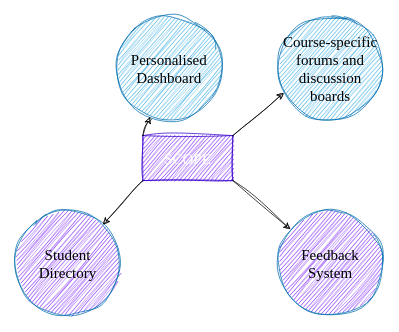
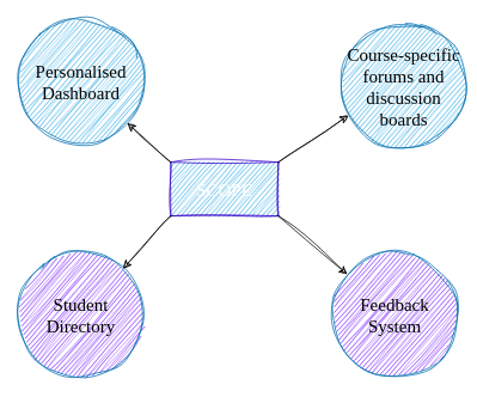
- <mxCell id="3" value="&lt;font color=&quot;#000000&quot;&gt;Personalised Dashboard&lt;/font&gt;" style="ellipse;whiteSpace=wrap;html=1;aspect=fixed;hachureGap=4;fontFamily=Architects Daughter;fontSource=https%3A%2F%2Ffonts.googleapis.com%2Fcss%3Ffamily%3DArchitects%2BDaughter;fontSize=20;sketch=1;curveFitting=1;jiggle=2;fillColor=#1ba1e2;fontColor=#ffffff;strokeColor=#006EAF;" vertex="1" parent="1"><mxGeometry x="155" y="20" width="140" height="140" as="geometry" /></mxCell>
+ <mxCell id="3" value="&lt;font color=&quot;#000000&quot;&gt;Personalised Dashboard&lt;/font&gt;" style="ellipse;whiteSpace=wrap;html=1;aspect=fixed;hachureGap=4;fontFamily=Architects Daughter;fontSource=https%3A%2F%2Ffonts.googleapis.com%2Fcss%3Ffamily%3DArchitects%2BDaughter;fontSize=20;sketch=1;curveFitting=1;jiggle=2;fillColor=#1ba1e2;fontColor=#ffffff;strokeColor=#006EAF;" vertex="1" parent="1"><mxGeometry x="20" y="20" width="140" height="140" as="geometry" /></mxCell>
- <mxCell id="4" value="&lt;font color=&quot;#000000&quot;&gt;Course-specific forums and discussion boards&lt;/font&gt;" style="ellipse;whiteSpace=wrap;html=1;aspect=fixed;hachureGap=4;fontFamily=Architects Daughter;fontSource=https%3A%2F%2Ffonts.googleapis.com%2Fcss%3Ffamily%3DArchitects%2BDaughter;fontSize=20;sketch=1;curveFitting=1;jiggle=2;fillColor=#1ba1e2;fontColor=#ffffff;strokeColor=#006EAF;" vertex="1" parent="1"><mxGeometry x="370" y="20" width="140" height="140" as="geometry" /></mxCell>
+ <mxCell id="4" value="&lt;font color=&quot;#000000&quot;&gt;Course-specific forums and discussion boards&lt;/font&gt;" style="ellipse;whiteSpace=wrap;html=1;aspect=fixed;hachureGap=4;fontFamily=Architects Daughter;fontSource=https%3A%2F%2Ffonts.googleapis.com%2Fcss%3Ffamily%3DArchitects%2BDaughter;fontSize=20;sketch=1;curveFitting=1;jiggle=2;fillColor=#1ba1e2;fontColor=#ffffff;strokeColor=#006EAF;" vertex="1" parent="1"><mxGeometry x="380" y="25" width="140" height="140" as="geometry" /></mxCell>
- <mxCell id="2" value="SCOPE" style="rounded=0;whiteSpace=wrap;html=1;hachureGap=4;fontFamily=Architects Daughter;fontSource=https%3A%2F%2Ffonts.googleapis.com%2Fcss%3Ffamily%3DArchitects%2BDaughter;fontSize=20;sketch=1;curveFitting=1;jiggle=2;fillColor=#6a00ff;strokeColor=#3700CC;fontColor=#ffffff;" vertex="1" parent="1"><mxGeometry x="190" y="180" width="120" height="60" as="geometry" /></mxCell>
+ <mxCell id="2" value="SCOPE" style="rounded=0;whiteSpace=wrap;html=1;hachureGap=4;fontFamily=Architects Daughter;fontSource=https%3A%2F%2Ffonts.googleapis.com%2Fcss%3Ffamily%3DArchitects%2BDaughter;fontSize=20;sketch=1;curveFitting=1;jiggle=2;fillColor=#1ba1e2;strokeColor=#3700CC;fontColor=#ffffff;" vertex="1" parent="1"><mxGeometry x="190" y="180" width="120" height="60" as="geometry" /></mxCell>
